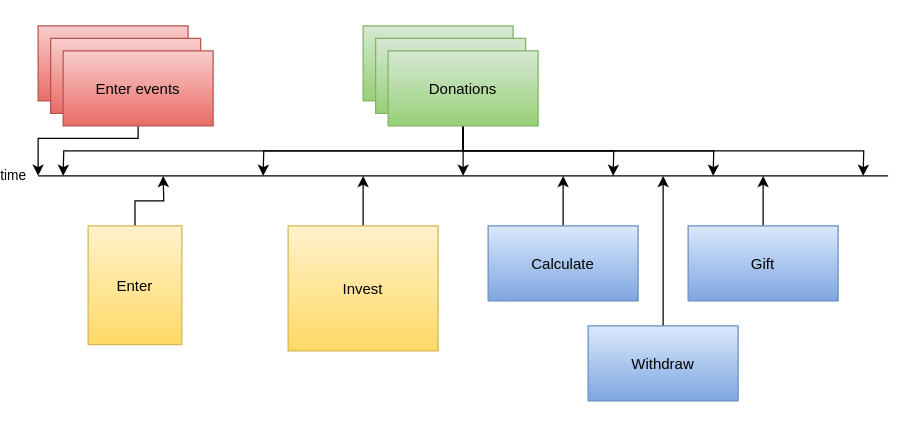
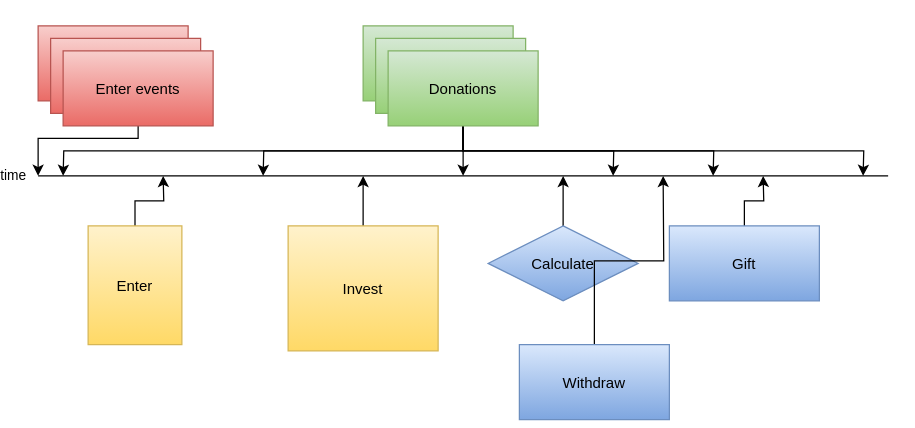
- <mxCell id="17" value="Calculate" style="rounded=0;gradientColor=#7ea6e0;fillColor=#dae8fc;strokeColor=#6c8ebf;" vertex="1" parent="1"><mxGeometry x="380" y="180" width="120" height="60" as="geometry" /></mxCell>
+ <mxCell id="17" value="Calculate" style="rhombus;gradientColor=#7ea6e0;fillColor=#dae8fc;strokeColor=#6c8ebf;" vertex="1" parent="1"><mxGeometry x="380" y="180" width="120" height="60" as="geometry" /></mxCell>
- <mxCell id="19" value="Gift" style="rounded=0;gradientColor=#7ea6e0;fillColor=#dae8fc;strokeColor=#6c8ebf;" vertex="1" parent="1"><mxGeometry x="540" y="180" width="120" height="60" as="geometry" /></mxCell>
+ <mxCell id="19" value="Gift" style="rounded=0;gradientColor=#7ea6e0;fillColor=#dae8fc;strokeColor=#6c8ebf;" vertex="1" parent="1"><mxGeometry x="525" y="180" width="120" height="60" as="geometry" /></mxCell>
- <mxCell id="21" value="Withdraw" style="rounded=0;gradientColor=#7ea6e0;fillColor=#dae8fc;strokeColor=#6c8ebf;" vertex="1" parent="1"><mxGeometry x="460" y="260" width="120" height="60" as="geometry" /></mxCell>
+ <mxCell id="21" value="Withdraw" style="rounded=0;gradientColor=#7ea6e0;fillColor=#dae8fc;strokeColor=#6c8ebf;" vertex="1" parent="1"><mxGeometry x="405" y="275" width="120" height="60" as="geometry" /></mxCell>
